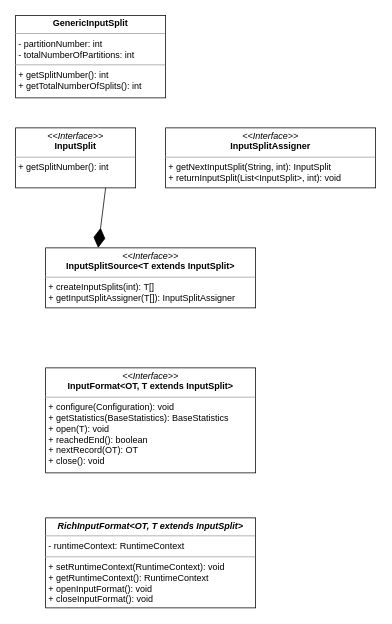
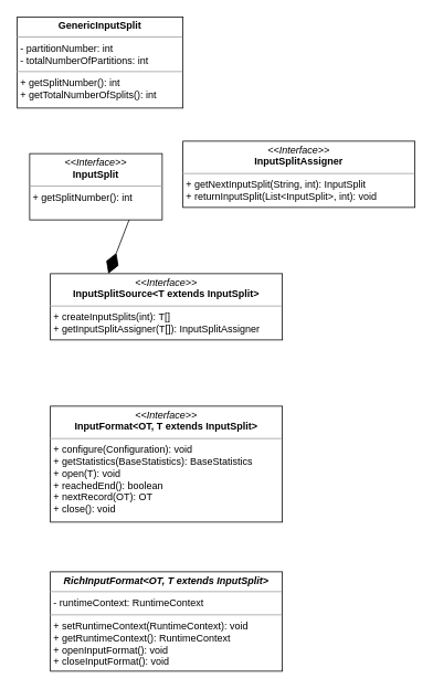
- <mxCell id="2" value="&lt;p style=&quot;margin: 0px ; margin-top: 4px ; text-align: center&quot;&gt;&lt;i&gt;&amp;lt;&amp;lt;Interface&amp;gt;&amp;gt;&lt;/i&gt;&lt;br&gt;&lt;b&gt;InputSplit&lt;/b&gt;&lt;/p&gt;&lt;hr size=&quot;1&quot;&gt;&lt;p style=&quot;margin: 0px ; margin-left: 4px&quot;&gt;+ getSplitNumber(): int&lt;br&gt;&lt;/p&gt;" style="verticalAlign=top;align=left;overflow=fill;fontSize=12;fontFamily=Helvetica;html=1;" vertex="1" parent="1"><mxGeometry x="20" y="170" width="160" height="80" as="geometry" /></mxCell>
+ <mxCell id="2" value="&lt;p style=&quot;margin: 0px ; margin-top: 4px ; text-align: center&quot;&gt;&lt;i&gt;&amp;lt;&amp;lt;Interface&amp;gt;&amp;gt;&lt;/i&gt;&lt;br&gt;&lt;b&gt;InputSplit&lt;/b&gt;&lt;/p&gt;&lt;hr size=&quot;1&quot;&gt;&lt;p style=&quot;margin: 0px ; margin-left: 4px&quot;&gt;+ getSplitNumber(): int&lt;br&gt;&lt;/p&gt;" style="verticalAlign=top;align=left;overflow=fill;fontSize=12;fontFamily=Helvetica;html=1;" vertex="1" parent="1"><mxGeometry x="35" y="185" width="160" height="80" as="geometry" /></mxCell>
